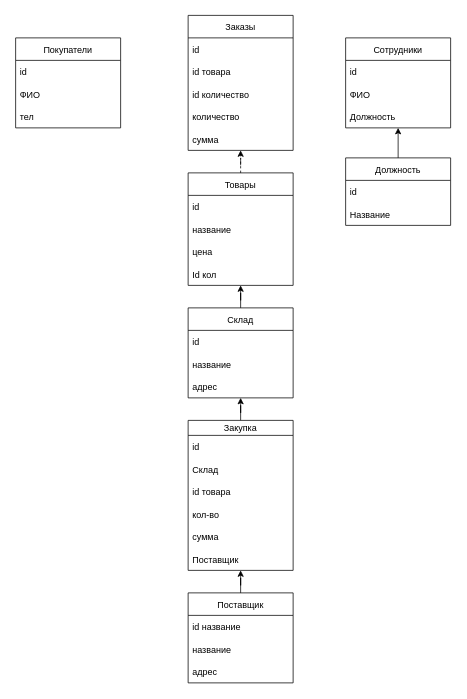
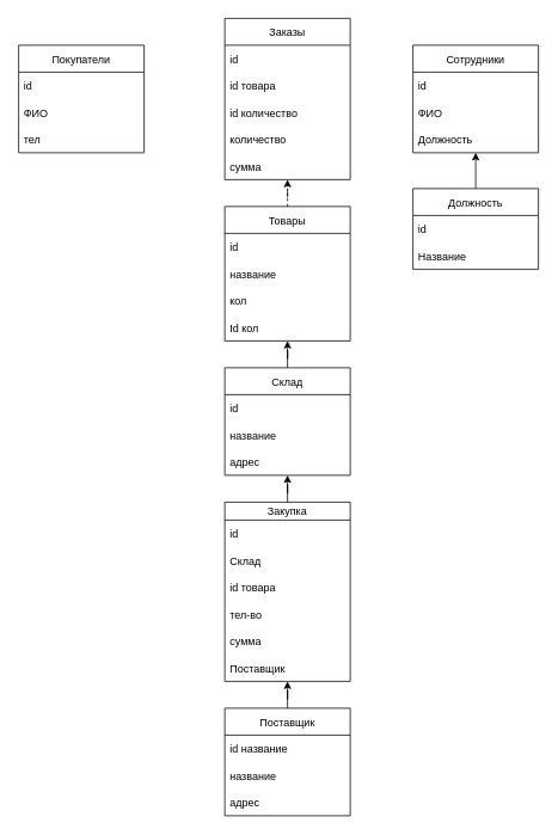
- <mxCell id="16" value="цена" style="text;strokeColor=none;fillColor=none;align=left;verticalAlign=middle;spacingLeft=4;spacingRight=4;overflow=hidden;points=[[0,0.5],[1,0.5]];portConstraint=eastwest;rotatable=0;" vertex="1" parent="13"><mxGeometry y="90" width="140" height="30" as="geometry" /></mxCell>
+ <mxCell id="16" value="кол" style="text;strokeColor=none;fillColor=none;align=left;verticalAlign=middle;spacingLeft=4;spacingRight=4;overflow=hidden;points=[[0,0.5],[1,0.5]];portConstraint=eastwest;rotatable=0;" vertex="1" parent="13"><mxGeometry y="90" width="140" height="30" as="geometry" /></mxCell>
- <mxCell id="32" value="кол-во" style="text;strokeColor=none;fillColor=none;align=left;verticalAlign=middle;spacingLeft=4;spacingRight=4;overflow=hidden;points=[[0,0.5],[1,0.5]];portConstraint=eastwest;rotatable=0;" vertex="1" parent="28"><mxGeometry y="110" width="140" height="30" as="geometry" /></mxCell>
+ <mxCell id="32" value="тел-во" style="text;strokeColor=none;fillColor=none;align=left;verticalAlign=middle;spacingLeft=4;spacingRight=4;overflow=hidden;points=[[0,0.5],[1,0.5]];portConstraint=eastwest;rotatable=0;" vertex="1" parent="28"><mxGeometry y="110" width="140" height="30" as="geometry" /></mxCell>
